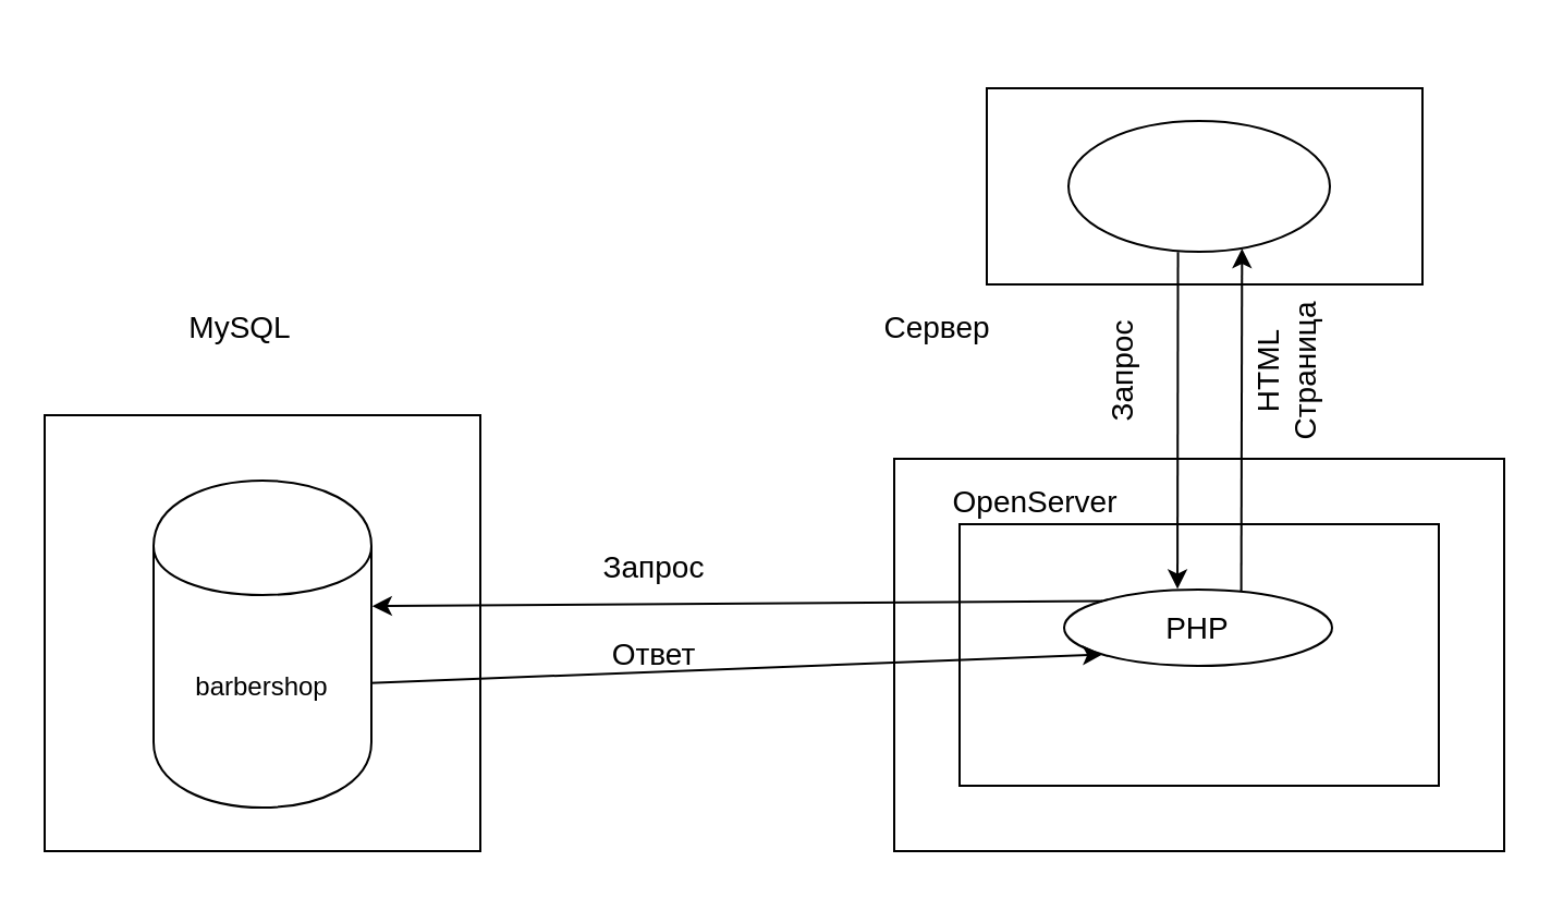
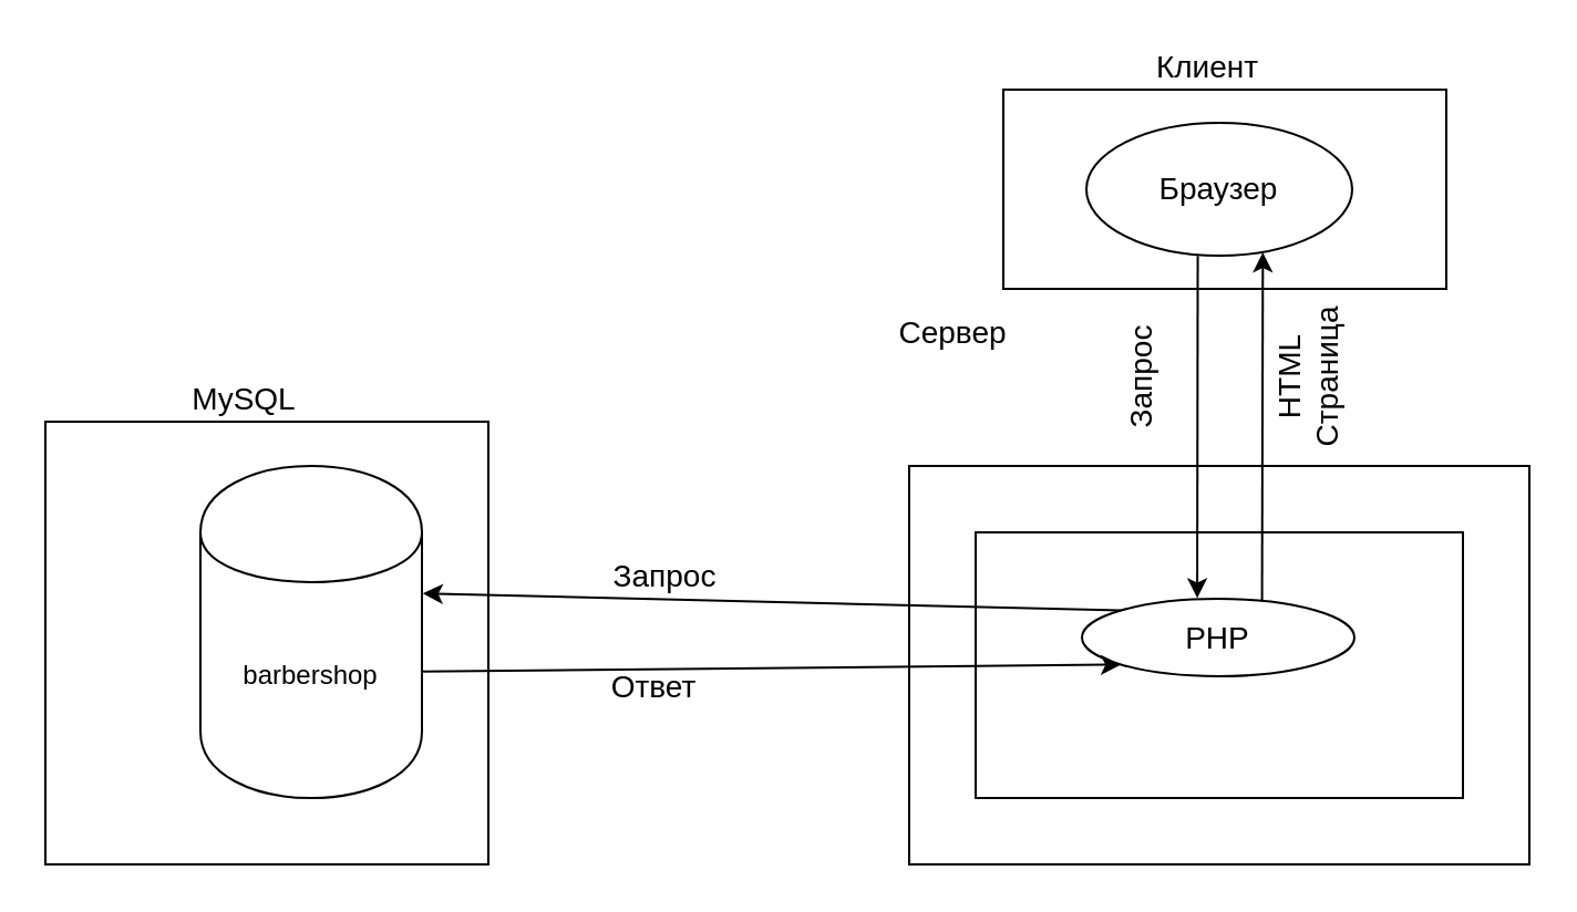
+ <mxCell id="17" value="Клиент" style="text;html=1;strokeColor=none;fillColor=none;align=center;verticalAlign=middle;whiteSpace=wrap;rounded=0;fontFamily=Helvetica;fontSize=14;" parent="1" vertex="1"><mxGeometry x="525" y="20" width="40" height="20" as="geometry" /></mxCell>
+ <mxCell id="16" value="Браузер" style="text;html=1;strokeColor=none;fillColor=none;align=center;verticalAlign=middle;whiteSpace=wrap;rounded=0;fontFamily=Helvetica;fontSize=14;" parent="1" vertex="1"><mxGeometry x="530" y="75" width="40" height="20" as="geometry" /></mxCell>
- <mxCell id="18" value="MySQL" style="text;html=1;strokeColor=none;fillColor=none;align=center;verticalAlign=middle;whiteSpace=wrap;rounded=0;fontFamily=Helvetica;fontSize=14;" parent="1" vertex="1"><mxGeometry x="90" y="140" width="40" height="20" as="geometry" /></mxCell>
+ <mxCell id="18" value="MySQL" style="text;html=1;strokeColor=none;fillColor=none;align=center;verticalAlign=middle;whiteSpace=wrap;rounded=0;fontFamily=Helvetica;fontSize=14;" parent="1" vertex="1"><mxGeometry x="90" y="170" width="40" height="20" as="geometry" /></mxCell>
- <mxCell id="20" value="OpenServer" style="text;html=1;strokeColor=none;fillColor=none;align=center;verticalAlign=middle;whiteSpace=wrap;rounded=0;fontFamily=Helvetica;fontSize=14;" parent="1" vertex="1"><mxGeometry x="455" y="220" width="40" height="20" as="geometry" /></mxCell>
- <mxCell id="21" value="barbershop" style="shape=cylinder;whiteSpace=wrap;html=1;boundedLbl=1;backgroundOutline=1;" vertex="1" parent="1"><mxGeometry x="70" y="220" width="100" height="150" as="geometry" /></mxCell>
+ <mxCell id="21" value="barbershop" style="shape=cylinder;whiteSpace=wrap;html=1;boundedLbl=1;backgroundOutline=1;" vertex="1" parent="1"><mxGeometry x="90" y="210" width="100" height="150" as="geometry" /></mxCell>
- <mxCell id="13" value="Ответ" style="text;html=1;strokeColor=none;fillColor=none;align=center;verticalAlign=middle;whiteSpace=wrap;rounded=0;fontFamily=Helvetica;fontSize=14;" parent="1" vertex="1"><mxGeometry x="280" y="290" width="40" height="20" as="geometry" /></mxCell>
+ <mxCell id="13" value="Ответ" style="text;html=1;strokeColor=none;fillColor=none;align=center;verticalAlign=middle;whiteSpace=wrap;rounded=0;fontFamily=Helvetica;fontSize=14;" parent="1" vertex="1"><mxGeometry x="275" y="300" width="40" height="20" as="geometry" /></mxCell>
